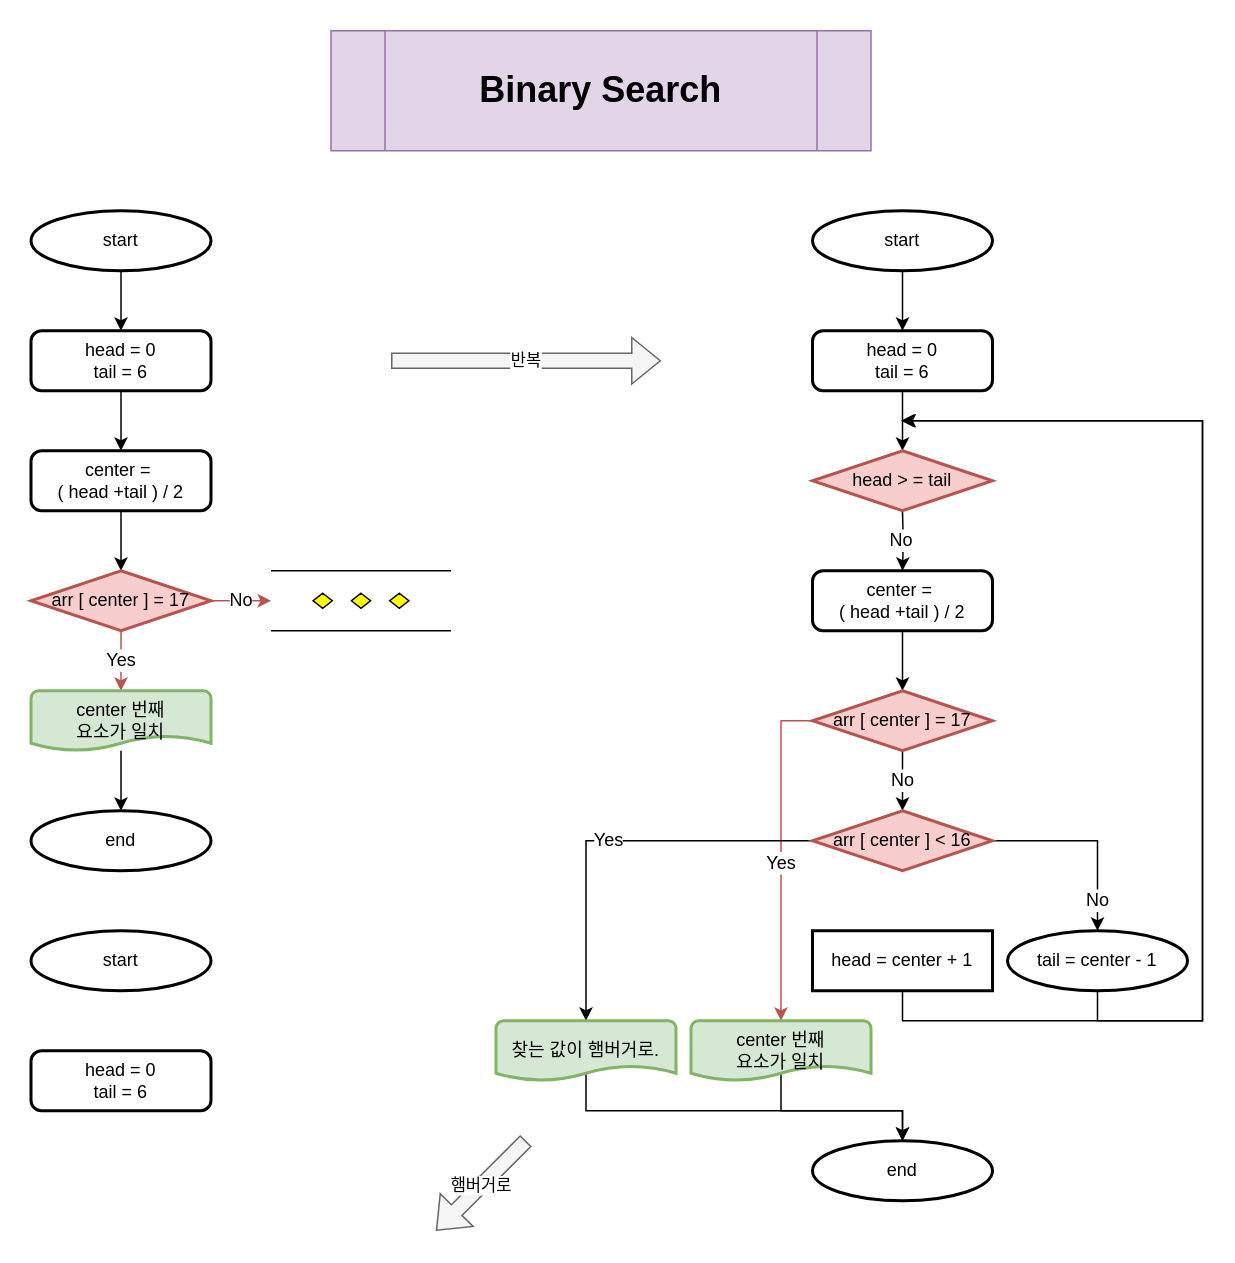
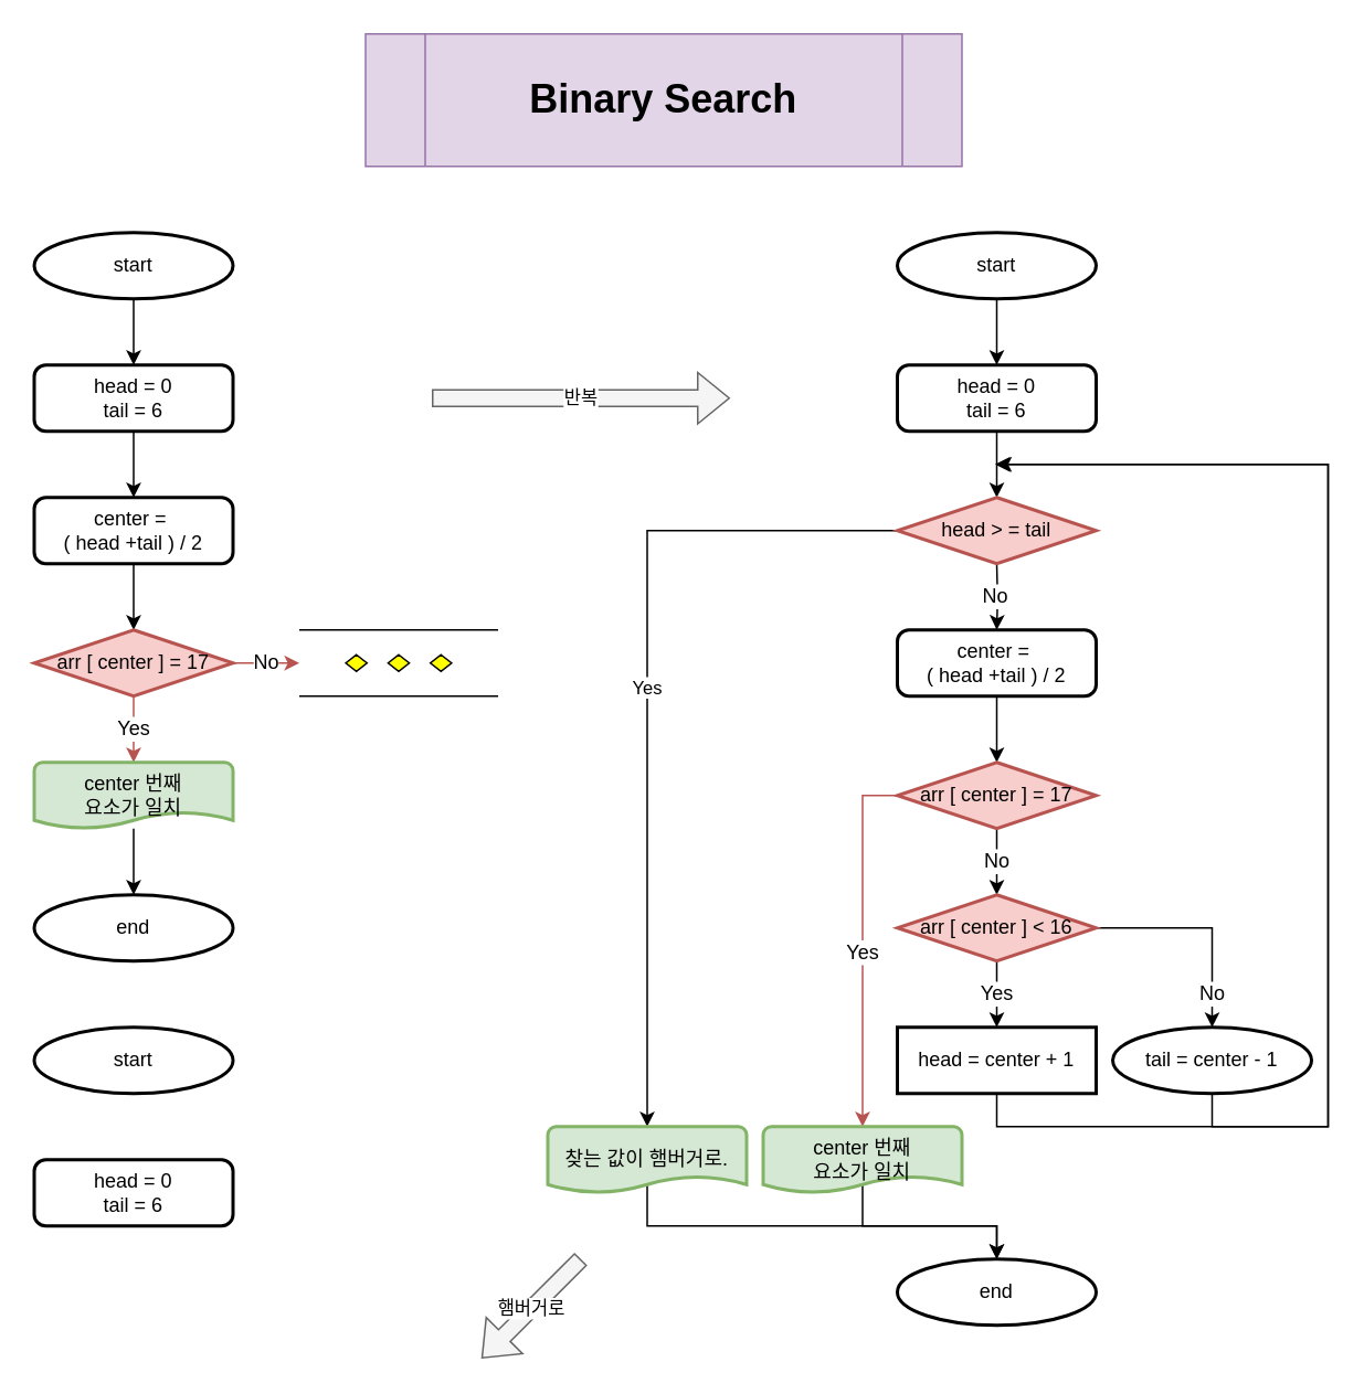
+ <mxCell id="37" value="Yes" style="edgeStyle=orthogonalEdgeStyle;rounded=0;orthogonalLoop=1;jettySize=auto;html=1;entryX=0.5;entryY=0;entryDx=0;entryDy=0;entryPerimeter=0;" parent="1" source="38" target="42" edge="1"><mxGeometry x="-0.038" relative="1" as="geometry"><Array as="points"><mxPoint x="390" y="320" /></Array><mxPoint as="offset" /></mxGeometry></mxCell>
- <mxCell id="29" value="Yes" style="edgeStyle=orthogonalEdgeStyle;rounded=0;orthogonalLoop=1;jettySize=auto;html=1;fontSize=12;startArrow=none;" parent="1" source="39" target="42" edge="1"><mxGeometry relative="1" as="geometry"><mxPoint x="601" y="580" as="sourcePoint" /></mxGeometry></mxCell>
+ <mxCell id="29" value="Yes" style="edgeStyle=orthogonalEdgeStyle;rounded=0;orthogonalLoop=1;jettySize=auto;html=1;fontSize=12;startArrow=none;" parent="1" source="39" target="31" edge="1"><mxGeometry relative="1" as="geometry"><mxPoint x="601" y="580" as="sourcePoint" /></mxGeometry></mxCell>
